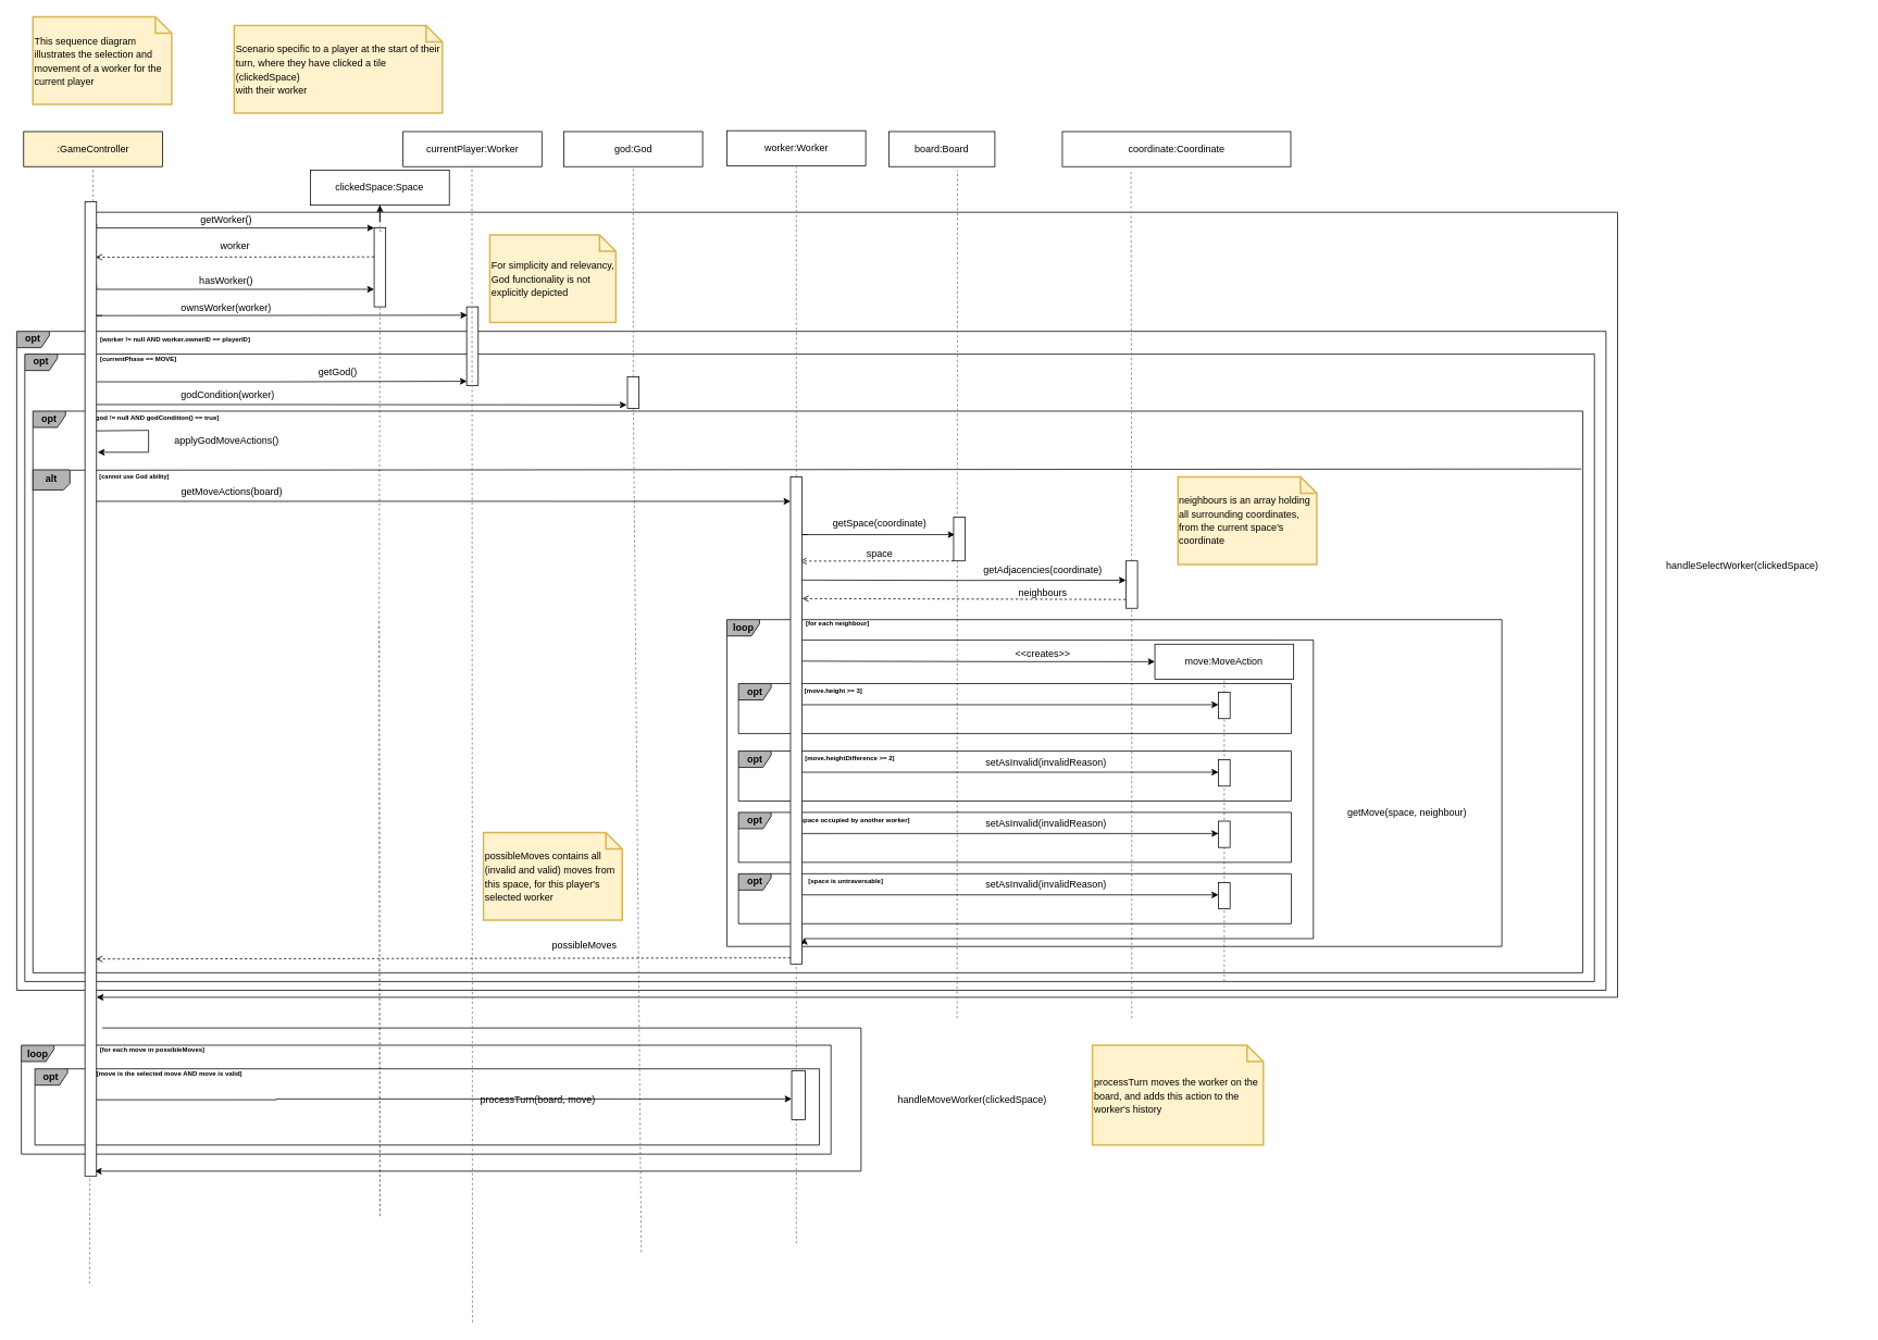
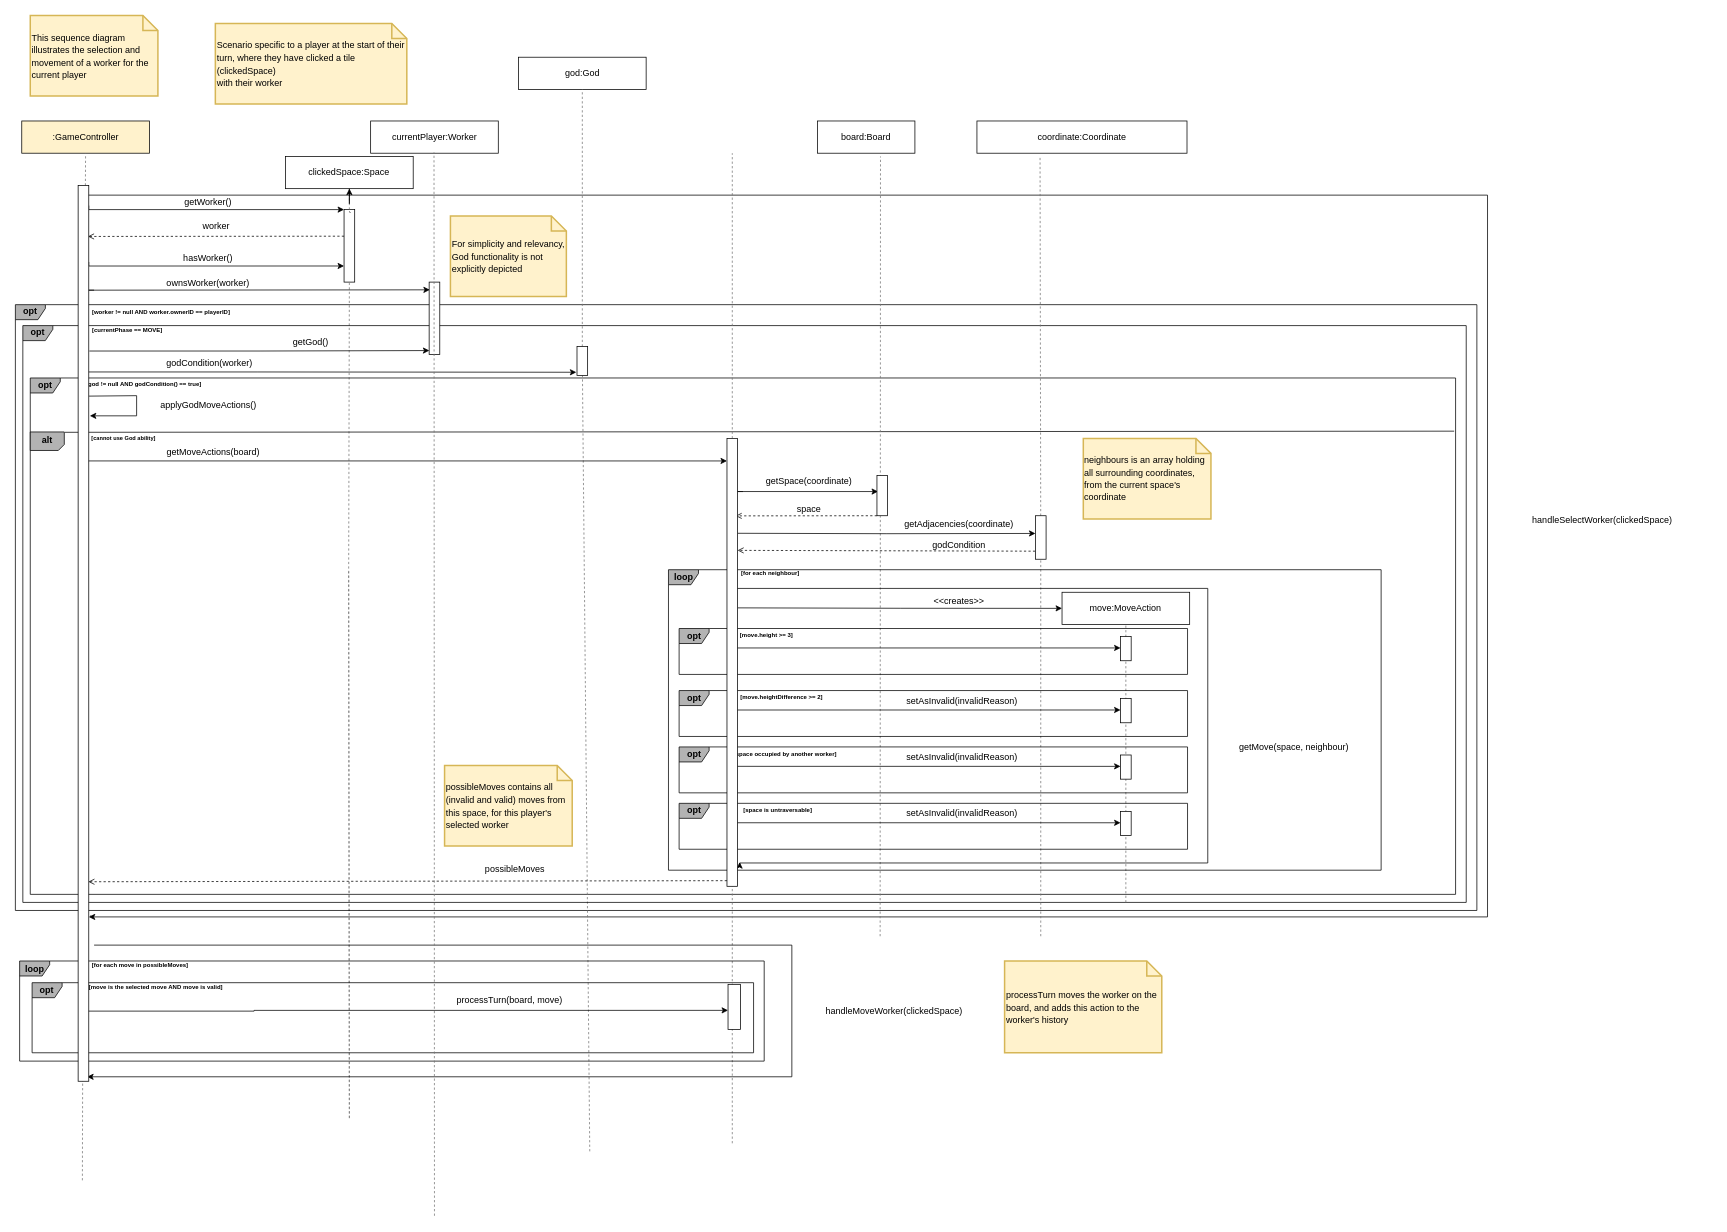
- <mxCell id="47" value="worker:Worker" style="rounded=0;whiteSpace=wrap;html=1;" parent="2" vertex="1"><mxGeometry x="870.54" y="139.597" width="170.138" height="42.953" as="geometry" /></mxCell>
- <mxCell id="32" value="god:God" style="rounded=0;whiteSpace=wrap;html=1;" parent="2" vertex="1"><mxGeometry x="670.627" y="140.671" width="170.138" height="42.953" as="geometry" /></mxCell>
+ <mxCell id="32" value="god:God" style="rounded=0;whiteSpace=wrap;html=1;" parent="2" vertex="1"><mxGeometry x="670.627" y="55.671" width="170.138" height="42.953" as="geometry" /></mxCell>
- <mxCell id="63" value="neighbours" style="text;whiteSpace=wrap;html=1;align=center;" parent="2" vertex="1"><mxGeometry x="1179.624" y="692.617" width="155.96" height="42.953" as="geometry" /></mxCell>
+ <mxCell id="63" value="godCondition" style="text;whiteSpace=wrap;html=1;align=center;" parent="2" vertex="1"><mxGeometry x="1179.624" y="692.617" width="155.96" height="42.953" as="geometry" /></mxCell>
- <mxCell id="54" value="possibleMoves" style="text;whiteSpace=wrap;html=1;align=center;" parent="2" vertex="1"><mxGeometry x="618.394" y="1124.295" width="155.96" height="42.953" as="geometry" /></mxCell>
+ <mxCell id="54" value="possibleMoves" style="text;whiteSpace=wrap;html=1;align=center;" parent="2" vertex="1"><mxGeometry x="588.394" y="1124.295" width="155.96" height="42.953" as="geometry" /></mxCell>
- <mxCell id="110" value="processTurn(board, move)" style="text;whiteSpace=wrap;html=1;align=center;" vertex="1" parent="101"><mxGeometry x="486.162" y="76.154" width="294.34" height="44.484" as="geometry" /></mxCell>
+ <mxCell id="110" value="processTurn(board, move)" style="text;whiteSpace=wrap;html=1;align=center;" vertex="1" parent="101"><mxGeometry x="506.162" y="61.154" width="294.34" height="44.484" as="geometry" /></mxCell>
